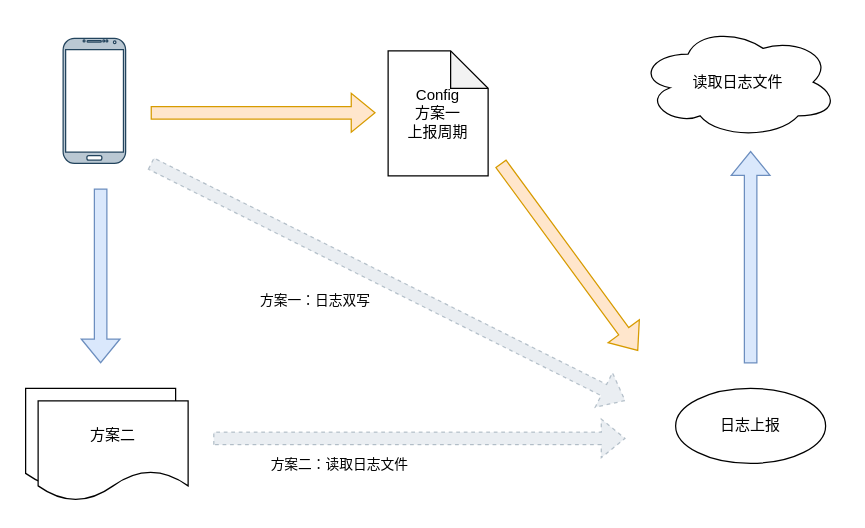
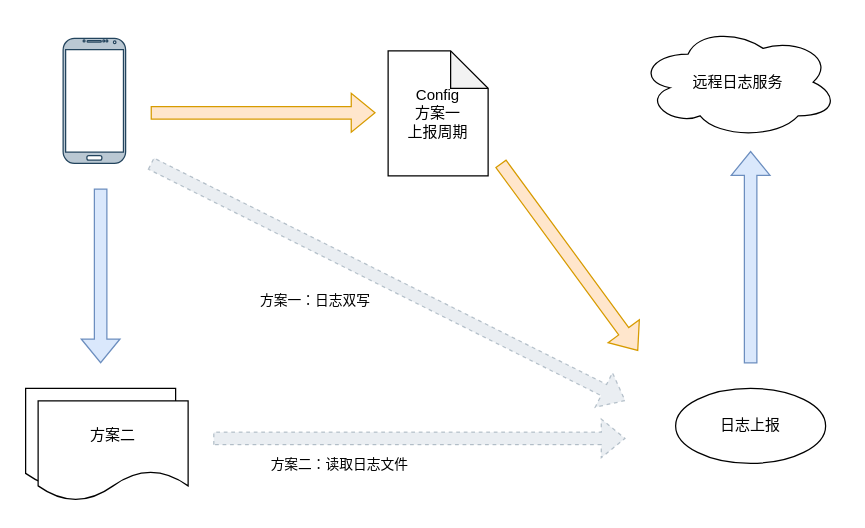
- <mxCell id="2" value="读取日志文件" style="ellipse;shape=cloud;whiteSpace=wrap;html=1;" vertex="1" parent="1"><mxGeometry x="510" y="20" width="160" height="90" as="geometry" /></mxCell>
+ <mxCell id="2" value="远程日志服务" style="ellipse;shape=cloud;whiteSpace=wrap;html=1;" vertex="1" parent="1"><mxGeometry x="510" y="20" width="160" height="90" as="geometry" /></mxCell>
